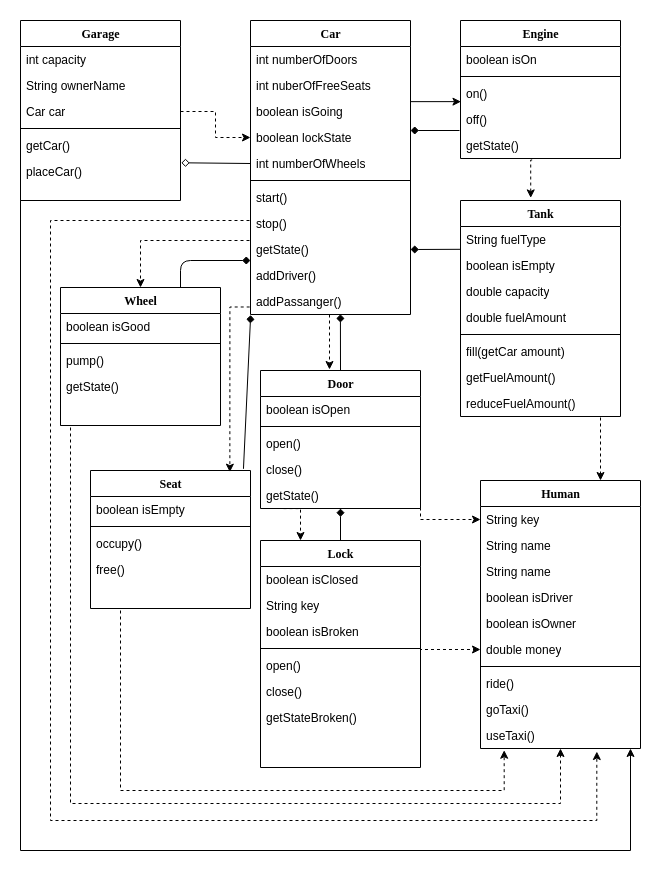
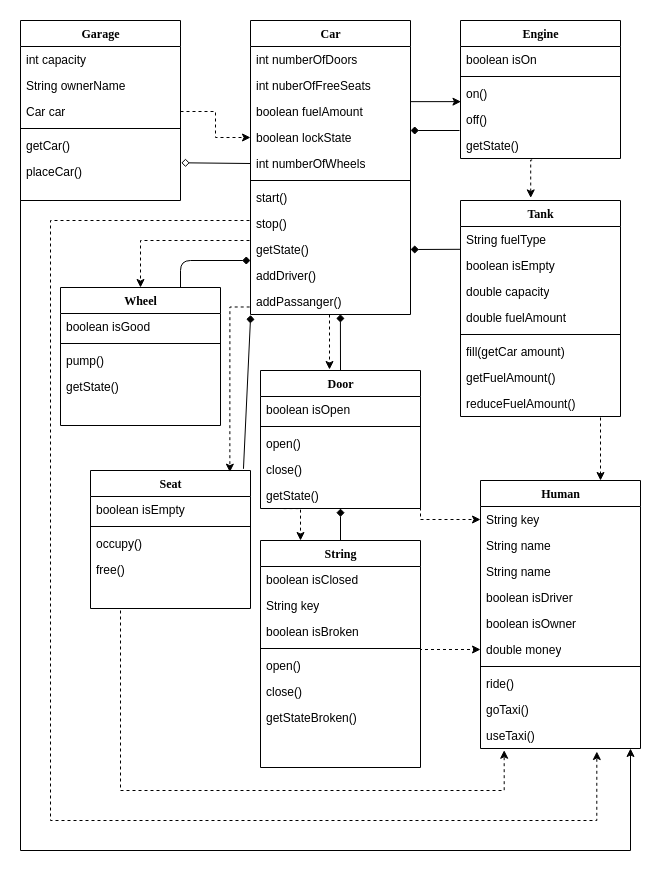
- <mxCell id="12" value="boolean isGoing" style="text;html=1;strokeColor=none;fillColor=none;align=left;verticalAlign=top;spacingLeft=4;spacingRight=4;whiteSpace=wrap;overflow=hidden;rotatable=0;points=[[0,0.5],[1,0.5]];portConstraint=eastwest;" parent="9" vertex="1"><mxGeometry y="78" width="160" height="26" as="geometry" /></mxCell>
+ <mxCell id="12" value="boolean fuelAmount" style="text;html=1;strokeColor=none;fillColor=none;align=left;verticalAlign=top;spacingLeft=4;spacingRight=4;whiteSpace=wrap;overflow=hidden;rotatable=0;points=[[0,0.5],[1,0.5]];portConstraint=eastwest;" parent="9" vertex="1"><mxGeometry y="78" width="160" height="26" as="geometry" /></mxCell>
- <mxCell id="57" value="Lock" style="swimlane;html=1;fontStyle=1;align=center;verticalAlign=top;childLayout=stackLayout;horizontal=1;startSize=26;horizontalStack=0;resizeParent=1;resizeLast=0;collapsible=1;marginBottom=0;swimlaneFillColor=#ffffff;rounded=0;shadow=0;comic=0;labelBackgroundColor=none;strokeWidth=1;fillColor=none;fontFamily=Verdana;fontSize=12" vertex="1" parent="1"><mxGeometry x="260" y="540" width="160" height="227" as="geometry" /></mxCell>
+ <mxCell id="57" value="String" style="swimlane;html=1;fontStyle=1;align=center;verticalAlign=top;childLayout=stackLayout;horizontal=1;startSize=26;horizontalStack=0;resizeParent=1;resizeLast=0;collapsible=1;marginBottom=0;swimlaneFillColor=#ffffff;rounded=0;shadow=0;comic=0;labelBackgroundColor=none;strokeWidth=1;fillColor=none;fontFamily=Verdana;fontSize=12" vertex="1" parent="1"><mxGeometry x="260" y="540" width="160" height="227" as="geometry" /></mxCell>
- <mxCell id="65" value="" style="edgeStyle=orthogonalEdgeStyle;rounded=0;orthogonalLoop=1;jettySize=auto;html=1;dashed=1;exitX=0;exitY=1;exitDx=0;exitDy=0;" edge="1" parent="1" source="79" target="78"><mxGeometry relative="1" as="geometry"><mxPoint x="100" y="510" as="sourcePoint" /><mxPoint x="310" y="550" as="targetPoint" /><Array as="points"><mxPoint x="70" y="803" /><mxPoint x="560" y="803" /></Array></mxGeometry></mxCell>
